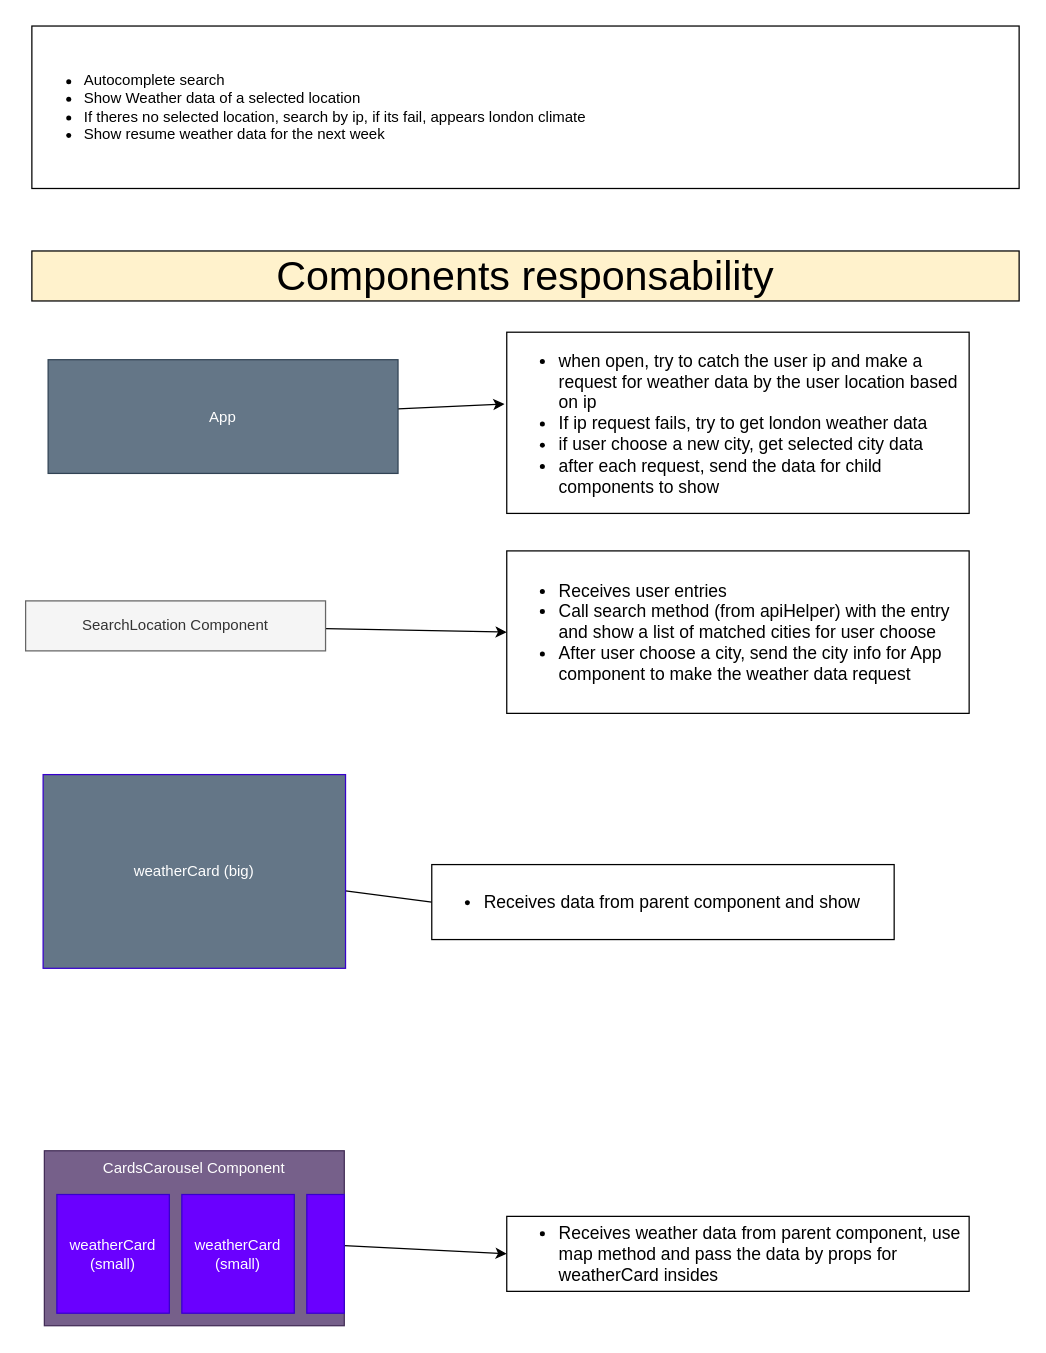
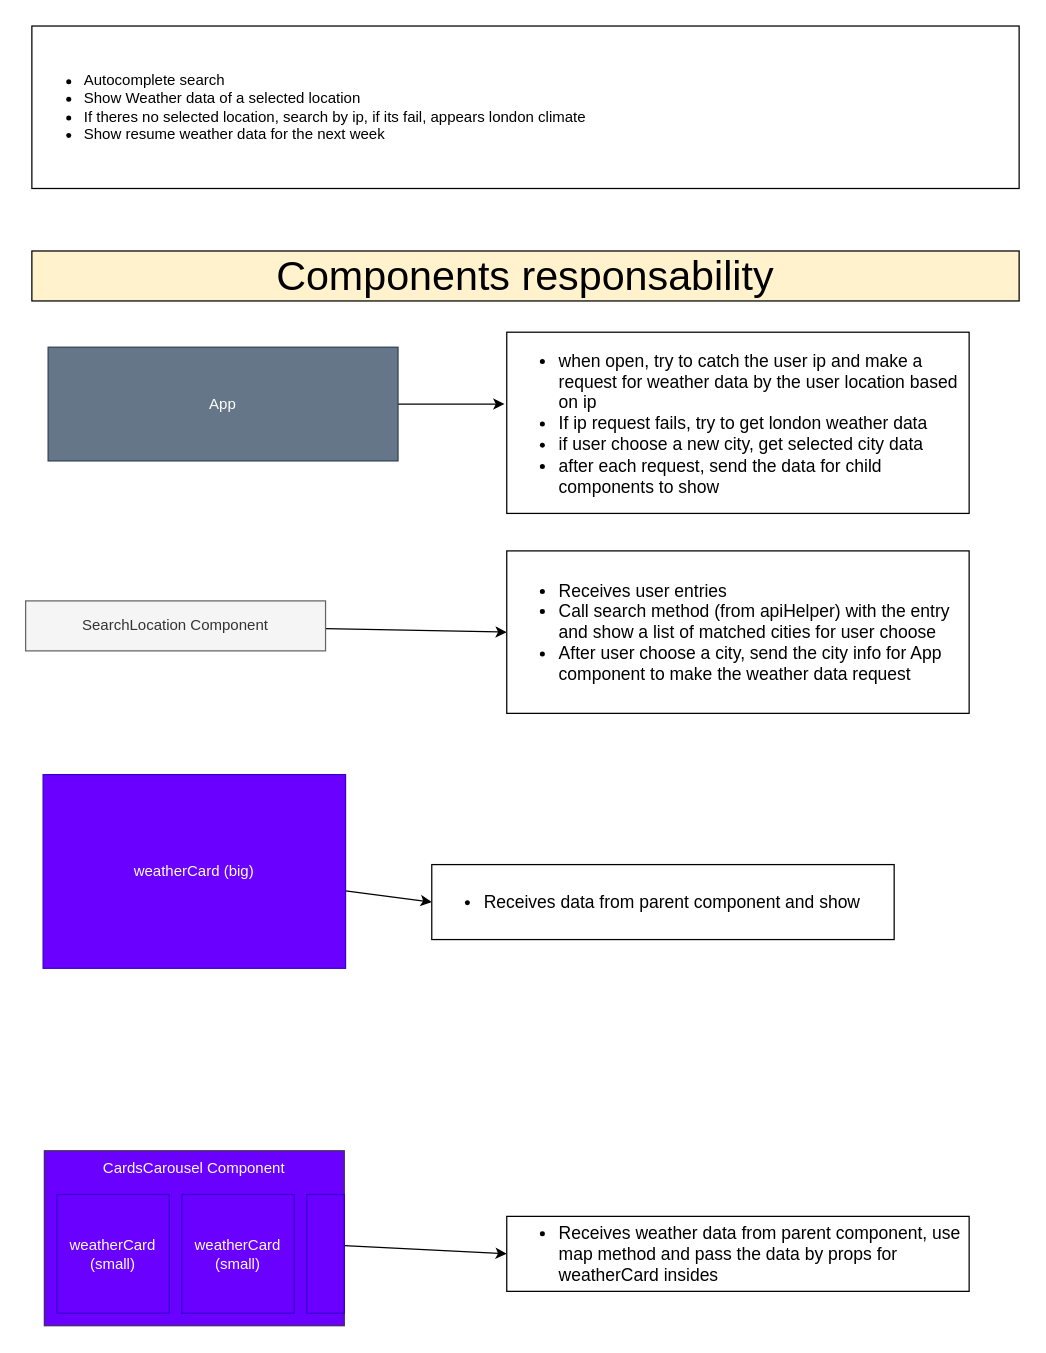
- <mxCell id="17" value="App" style="rounded=0;whiteSpace=wrap;html=1;spacingBottom=0;fillColor=#647687;strokeColor=#314354;fontColor=#ffffff;" parent="1" vertex="1"><mxGeometry x="38" y="287" width="280" height="91" as="geometry" /></mxCell>
+ <mxCell id="17" value="App" style="rounded=0;whiteSpace=wrap;html=1;spacingBottom=0;fillColor=#647687;strokeColor=#314354;fontColor=#ffffff;" parent="1" vertex="1"><mxGeometry x="38" y="277" width="280" height="91" as="geometry" /></mxCell>
- <mxCell id="8" value="weatherCard (big)" style="rounded=0;whiteSpace=wrap;html=1;fillColor=#647687;fontColor=#ffffff;strokeColor=#3700CC;" parent="1" vertex="1"><mxGeometry x="34" y="619" width="242" height="155" as="geometry" /></mxCell>
+ <mxCell id="8" value="weatherCard (big)" style="rounded=0;whiteSpace=wrap;html=1;fillColor=#6a00ff;fontColor=#ffffff;strokeColor=#3700CC;" parent="1" vertex="1"><mxGeometry x="34" y="619" width="242" height="155" as="geometry" /></mxCell>
- <mxCell id="7" style="edgeStyle=none;html=1;entryX=0;entryY=0.5;entryDx=0;entryDy=0;endArrow=none;" edge="1" parent="1" source="8" target="9"><mxGeometry relative="1" as="geometry" /></mxCell>
+ <mxCell id="7" style="edgeStyle=none;html=1;entryX=0;entryY=0.5;entryDx=0;entryDy=0;" edge="1" parent="1" source="8" target="9"><mxGeometry relative="1" as="geometry" /></mxCell>
- <mxCell id="11" value="CardsCarousel Component" style="rounded=0;whiteSpace=wrap;html=1;verticalAlign=top;fillColor=#76608a;fontColor=#ffffff;strokeColor=#432D57;" parent="1" vertex="1"><mxGeometry x="35" y="920" width="240" height="140" as="geometry" /></mxCell>
+ <mxCell id="11" value="CardsCarousel Component" style="rounded=0;whiteSpace=wrap;html=1;verticalAlign=top;fillColor=#6a00ff;fontColor=#ffffff;strokeColor=#432D57;" parent="1" vertex="1"><mxGeometry x="35" y="920" width="240" height="140" as="geometry" /></mxCell>
